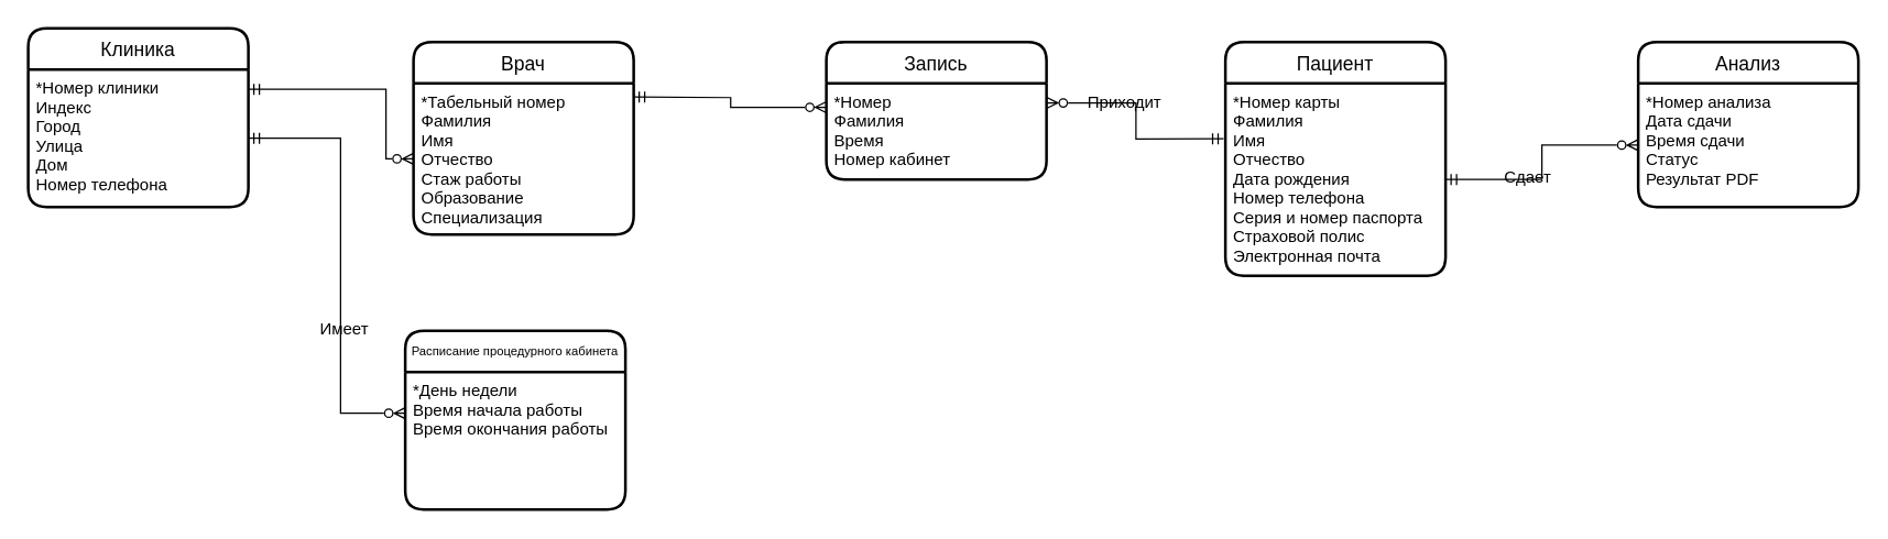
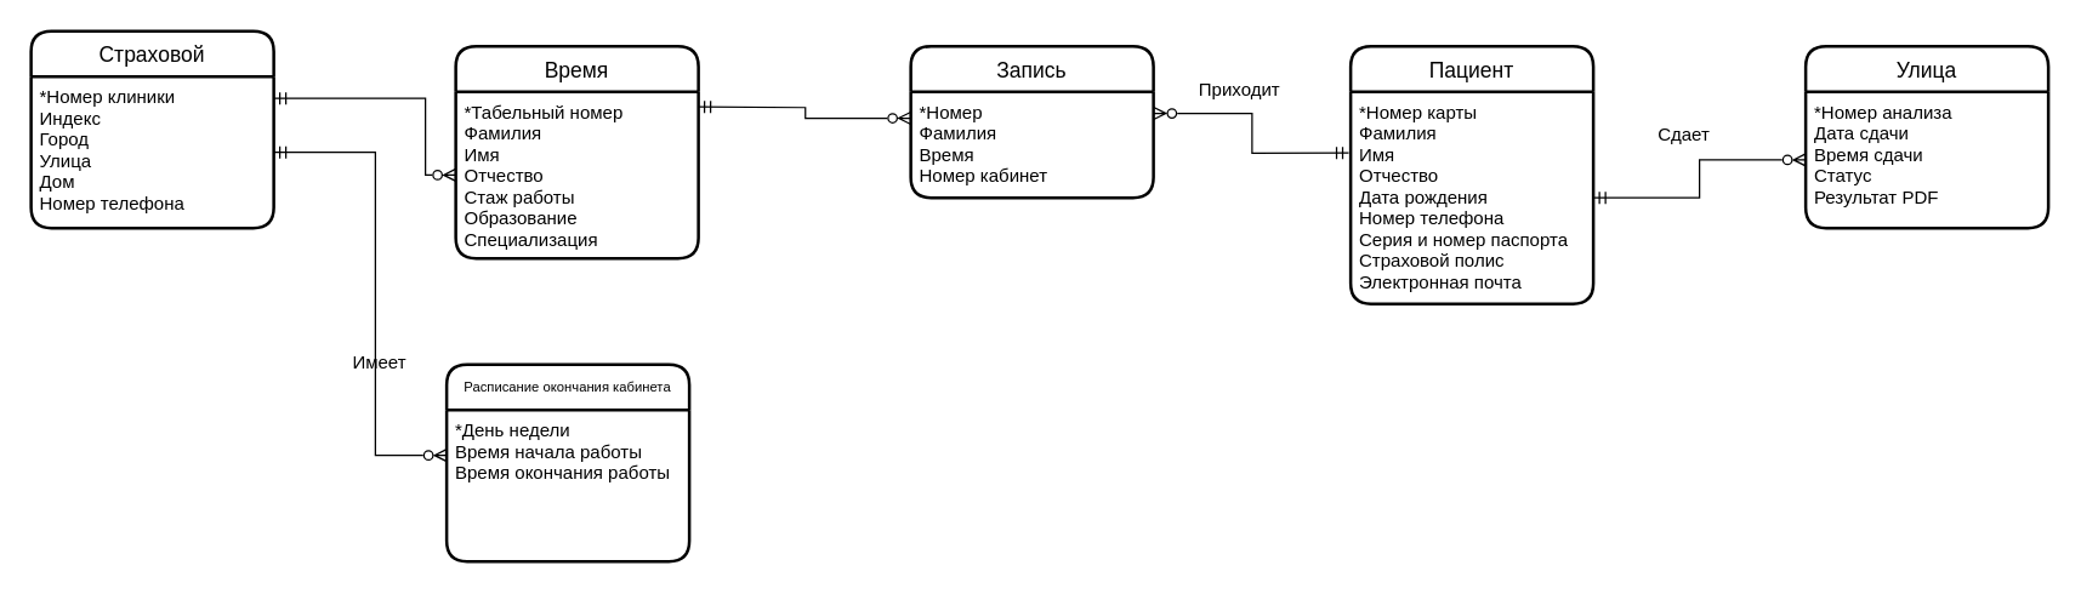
- <mxCell id="3" value="Клиника" style="swimlane;childLayout=stackLayout;horizontal=1;startSize=30;horizontalStack=0;rounded=1;fontSize=14;fontStyle=0;strokeWidth=2;resizeParent=0;resizeLast=1;shadow=0;dashed=0;align=center;" vertex="1" parent="1"><mxGeometry x="20" y="20" width="160" height="130" as="geometry" /></mxCell>
+ <mxCell id="3" value="Страховой" style="swimlane;childLayout=stackLayout;horizontal=1;startSize=30;horizontalStack=0;rounded=1;fontSize=14;fontStyle=0;strokeWidth=2;resizeParent=0;resizeLast=1;shadow=0;dashed=0;align=center;" vertex="1" parent="1"><mxGeometry x="20" y="20" width="160" height="130" as="geometry" /></mxCell>
- <mxCell id="5" value="Врач" style="swimlane;childLayout=stackLayout;horizontal=1;startSize=30;horizontalStack=0;rounded=1;fontSize=14;fontStyle=0;strokeWidth=2;resizeParent=0;resizeLast=1;shadow=0;dashed=0;align=center;" vertex="1" parent="1"><mxGeometry x="300" y="30" width="160" height="140" as="geometry" /></mxCell>
+ <mxCell id="5" value="Время" style="swimlane;childLayout=stackLayout;horizontal=1;startSize=30;horizontalStack=0;rounded=1;fontSize=14;fontStyle=0;strokeWidth=2;resizeParent=0;resizeLast=1;shadow=0;dashed=0;align=center;" vertex="1" parent="1"><mxGeometry x="300" y="30" width="160" height="140" as="geometry" /></mxCell>
- <mxCell id="18" value="Анализ" style="swimlane;childLayout=stackLayout;horizontal=1;startSize=30;horizontalStack=0;rounded=1;fontSize=14;fontStyle=0;strokeWidth=2;resizeParent=0;resizeLast=1;shadow=0;dashed=0;align=center;" vertex="1" parent="1"><mxGeometry x="1190" y="30" width="160" height="120" as="geometry" /></mxCell>
+ <mxCell id="18" value="Улица" style="swimlane;childLayout=stackLayout;horizontal=1;startSize=30;horizontalStack=0;rounded=1;fontSize=14;fontStyle=0;strokeWidth=2;resizeParent=0;resizeLast=1;shadow=0;dashed=0;align=center;" vertex="1" parent="1"><mxGeometry x="1190" y="30" width="160" height="120" as="geometry" /></mxCell>
- <mxCell id="13" value="&lt;font style=&quot;font-size: 12px;&quot;&gt;Приходит&lt;/font&gt;" style="text;html=1;strokeColor=none;fillColor=none;align=center;verticalAlign=middle;whiteSpace=wrap;rounded=0;fontSize=20;" vertex="1" parent="1"><mxGeometry x="787" y="55" width="60" height="30" as="geometry" /></mxCell>
+ <mxCell id="13" value="&lt;font style=&quot;font-size: 12px;&quot;&gt;Приходит&lt;/font&gt;" style="text;html=1;strokeColor=none;fillColor=none;align=center;verticalAlign=middle;whiteSpace=wrap;rounded=0;fontSize=20;" vertex="1" parent="1"><mxGeometry x="787" y="40" width="60" height="30" as="geometry" /></mxCell>
- <mxCell id="20" value="&lt;font style=&quot;font-size: 12px;&quot;&gt;Сдает&lt;/font&gt;" style="text;html=1;strokeColor=none;fillColor=none;align=center;verticalAlign=middle;whiteSpace=wrap;rounded=0;fontSize=20;" vertex="1" parent="1"><mxGeometry x="1080" y="110" width="60" height="30" as="geometry" /></mxCell>
+ <mxCell id="20" value="&lt;font style=&quot;font-size: 12px;&quot;&gt;Сдает&lt;/font&gt;" style="text;html=1;strokeColor=none;fillColor=none;align=center;verticalAlign=middle;whiteSpace=wrap;rounded=0;fontSize=20;" vertex="1" parent="1"><mxGeometry x="1080" y="70" width="60" height="30" as="geometry" /></mxCell>
- <mxCell id="14" value="Расписание процедурного кабинета" style="swimlane;childLayout=stackLayout;horizontal=1;startSize=30;horizontalStack=0;rounded=1;fontSize=9;fontStyle=0;strokeWidth=2;resizeParent=0;resizeLast=1;shadow=0;dashed=0;align=center;" vertex="1" parent="1"><mxGeometry x="294" y="240" width="160" height="130" as="geometry" /></mxCell>
+ <mxCell id="14" value="Расписание окончания кабинета" style="swimlane;childLayout=stackLayout;horizontal=1;startSize=30;horizontalStack=0;rounded=1;fontSize=9;fontStyle=0;strokeWidth=2;resizeParent=0;resizeLast=1;shadow=0;dashed=0;align=center;" vertex="1" parent="1"><mxGeometry x="294" y="240" width="160" height="130" as="geometry" /></mxCell>
